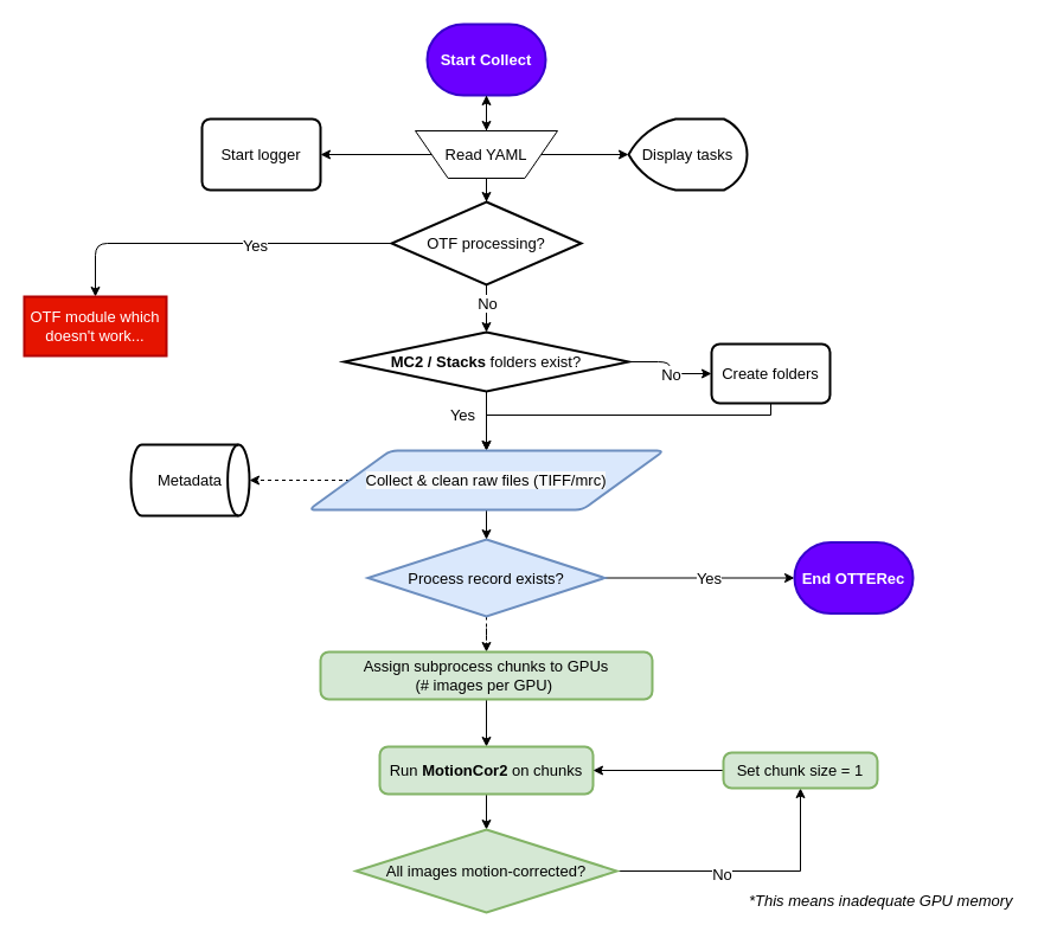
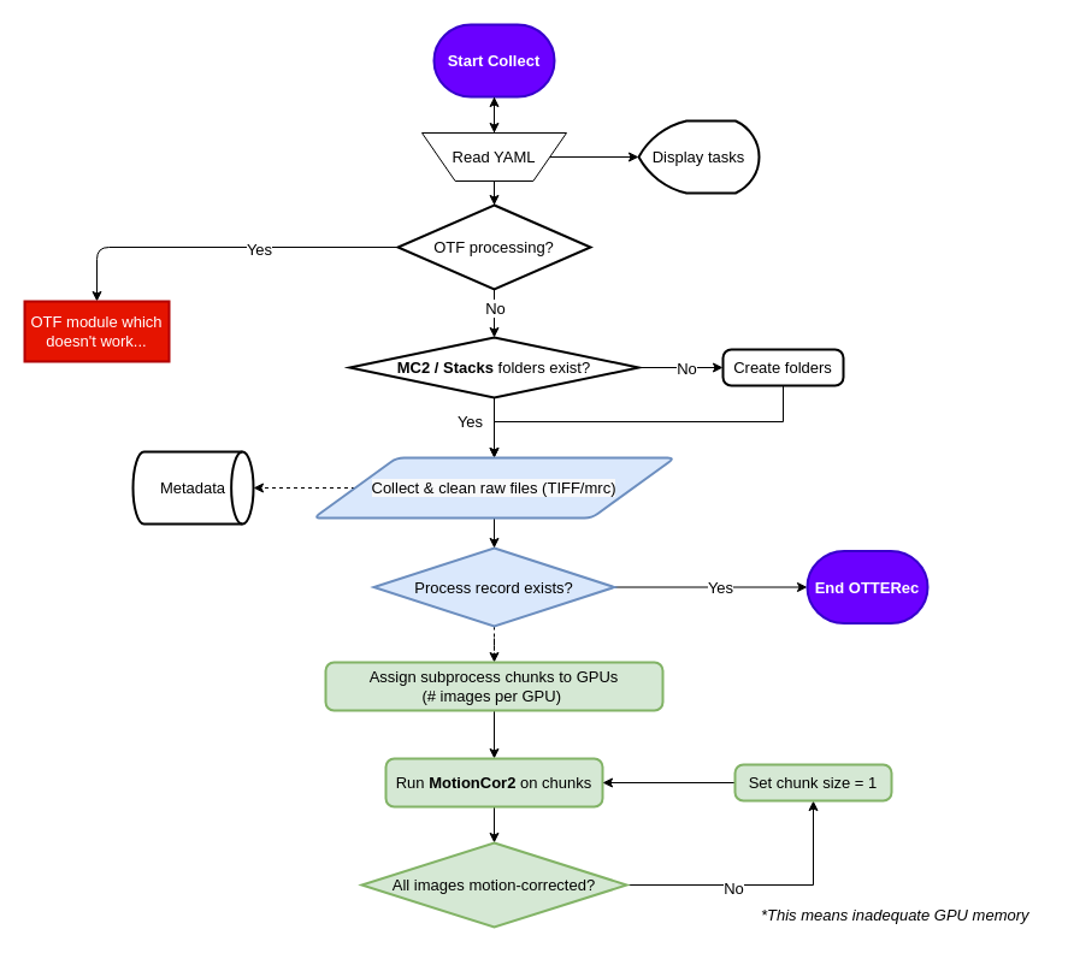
- <mxCell id="31" value="Start logger" style="rounded=1;whiteSpace=wrap;html=1;absoluteArcSize=1;arcSize=14;strokeWidth=2;fontSize=13;" vertex="1" parent="1"><mxGeometry x="170" y="100" width="100" height="60" as="geometry" /></mxCell>
- <mxCell id="29" value="" style="edgeStyle=orthogonalEdgeStyle;rounded=0;orthogonalLoop=1;jettySize=auto;html=1;fontSize=13;" edge="1" parent="1" source="30" target="31"><mxGeometry relative="1" as="geometry"><mxPoint x="270" y="130" as="targetPoint" /></mxGeometry></mxCell>
- <mxCell id="16" value="Create folders" style="whiteSpace=wrap;html=1;absoluteArcSize=1;arcSize=14;strokeWidth=2;fontSize=13;rounded=1;" vertex="1" parent="1"><mxGeometry x="600" y="290" width="100" height="50" as="geometry" /></mxCell>
+ <mxCell id="16" value="Create folders" style="whiteSpace=wrap;html=1;absoluteArcSize=1;arcSize=14;strokeWidth=2;fontSize=13;rounded=1;" vertex="1" parent="1"><mxGeometry x="600" y="290" width="100" height="30" as="geometry" /></mxCell>
